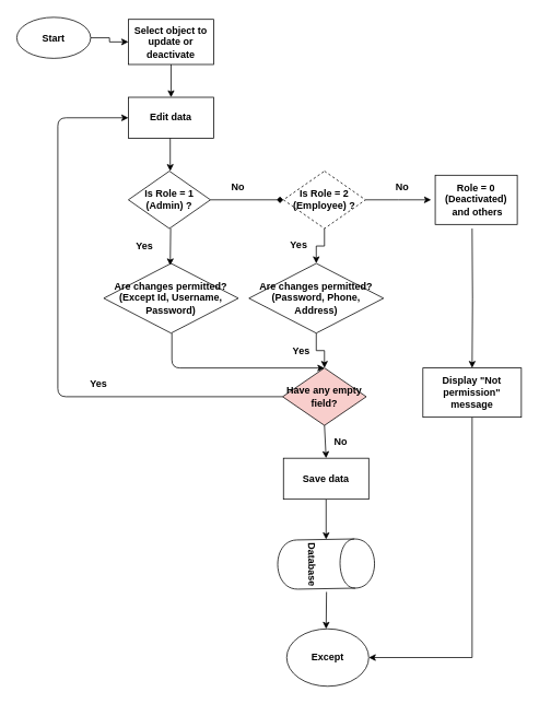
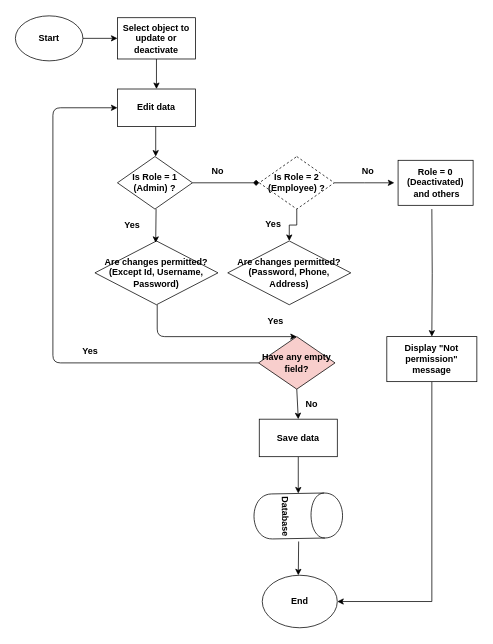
- <mxCell id="3" value="&lt;b&gt;Start&lt;/b&gt;" style="ellipse;whiteSpace=wrap;html=1;" vertex="1" parent="1"><mxGeometry x="20" y="20.5" width="90" height="50" as="geometry" /></mxCell>
+ <mxCell id="3" value="&lt;b&gt;Start&lt;/b&gt;" style="ellipse;whiteSpace=wrap;html=1;" vertex="1" parent="1"><mxGeometry x="20" y="20.5" width="90" height="60" as="geometry" /></mxCell>
- <mxCell id="29" value="" style="edgeStyle=orthogonalEdgeStyle;rounded=0;orthogonalLoop=1;jettySize=auto;html=1;" edge="1" parent="1" source="30" target="18"><mxGeometry relative="1" as="geometry" /></mxCell>
- <mxCell id="17" value="&lt;b&gt;Except&lt;/b&gt;" style="ellipse;whiteSpace=wrap;html=1;" vertex="1" parent="1"><mxGeometry x="349" y="766" width="100" height="70" as="geometry" /></mxCell>
+ <mxCell id="17" value="&lt;b&gt;End&lt;/b&gt;" style="ellipse;whiteSpace=wrap;html=1;" vertex="1" parent="1"><mxGeometry x="349" y="766" width="100" height="70" as="geometry" /></mxCell>
